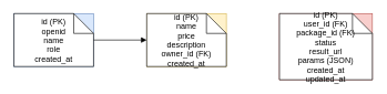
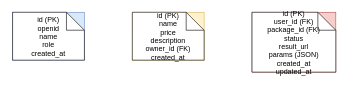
- <mxCell id="8" value="" style="edgeStyle=orthogonalEdgeStyle;endArrow=block;" edge="1" parent="1" source="2" target="4"><mxGeometry relative="1" as="geometry" /></mxCell>
